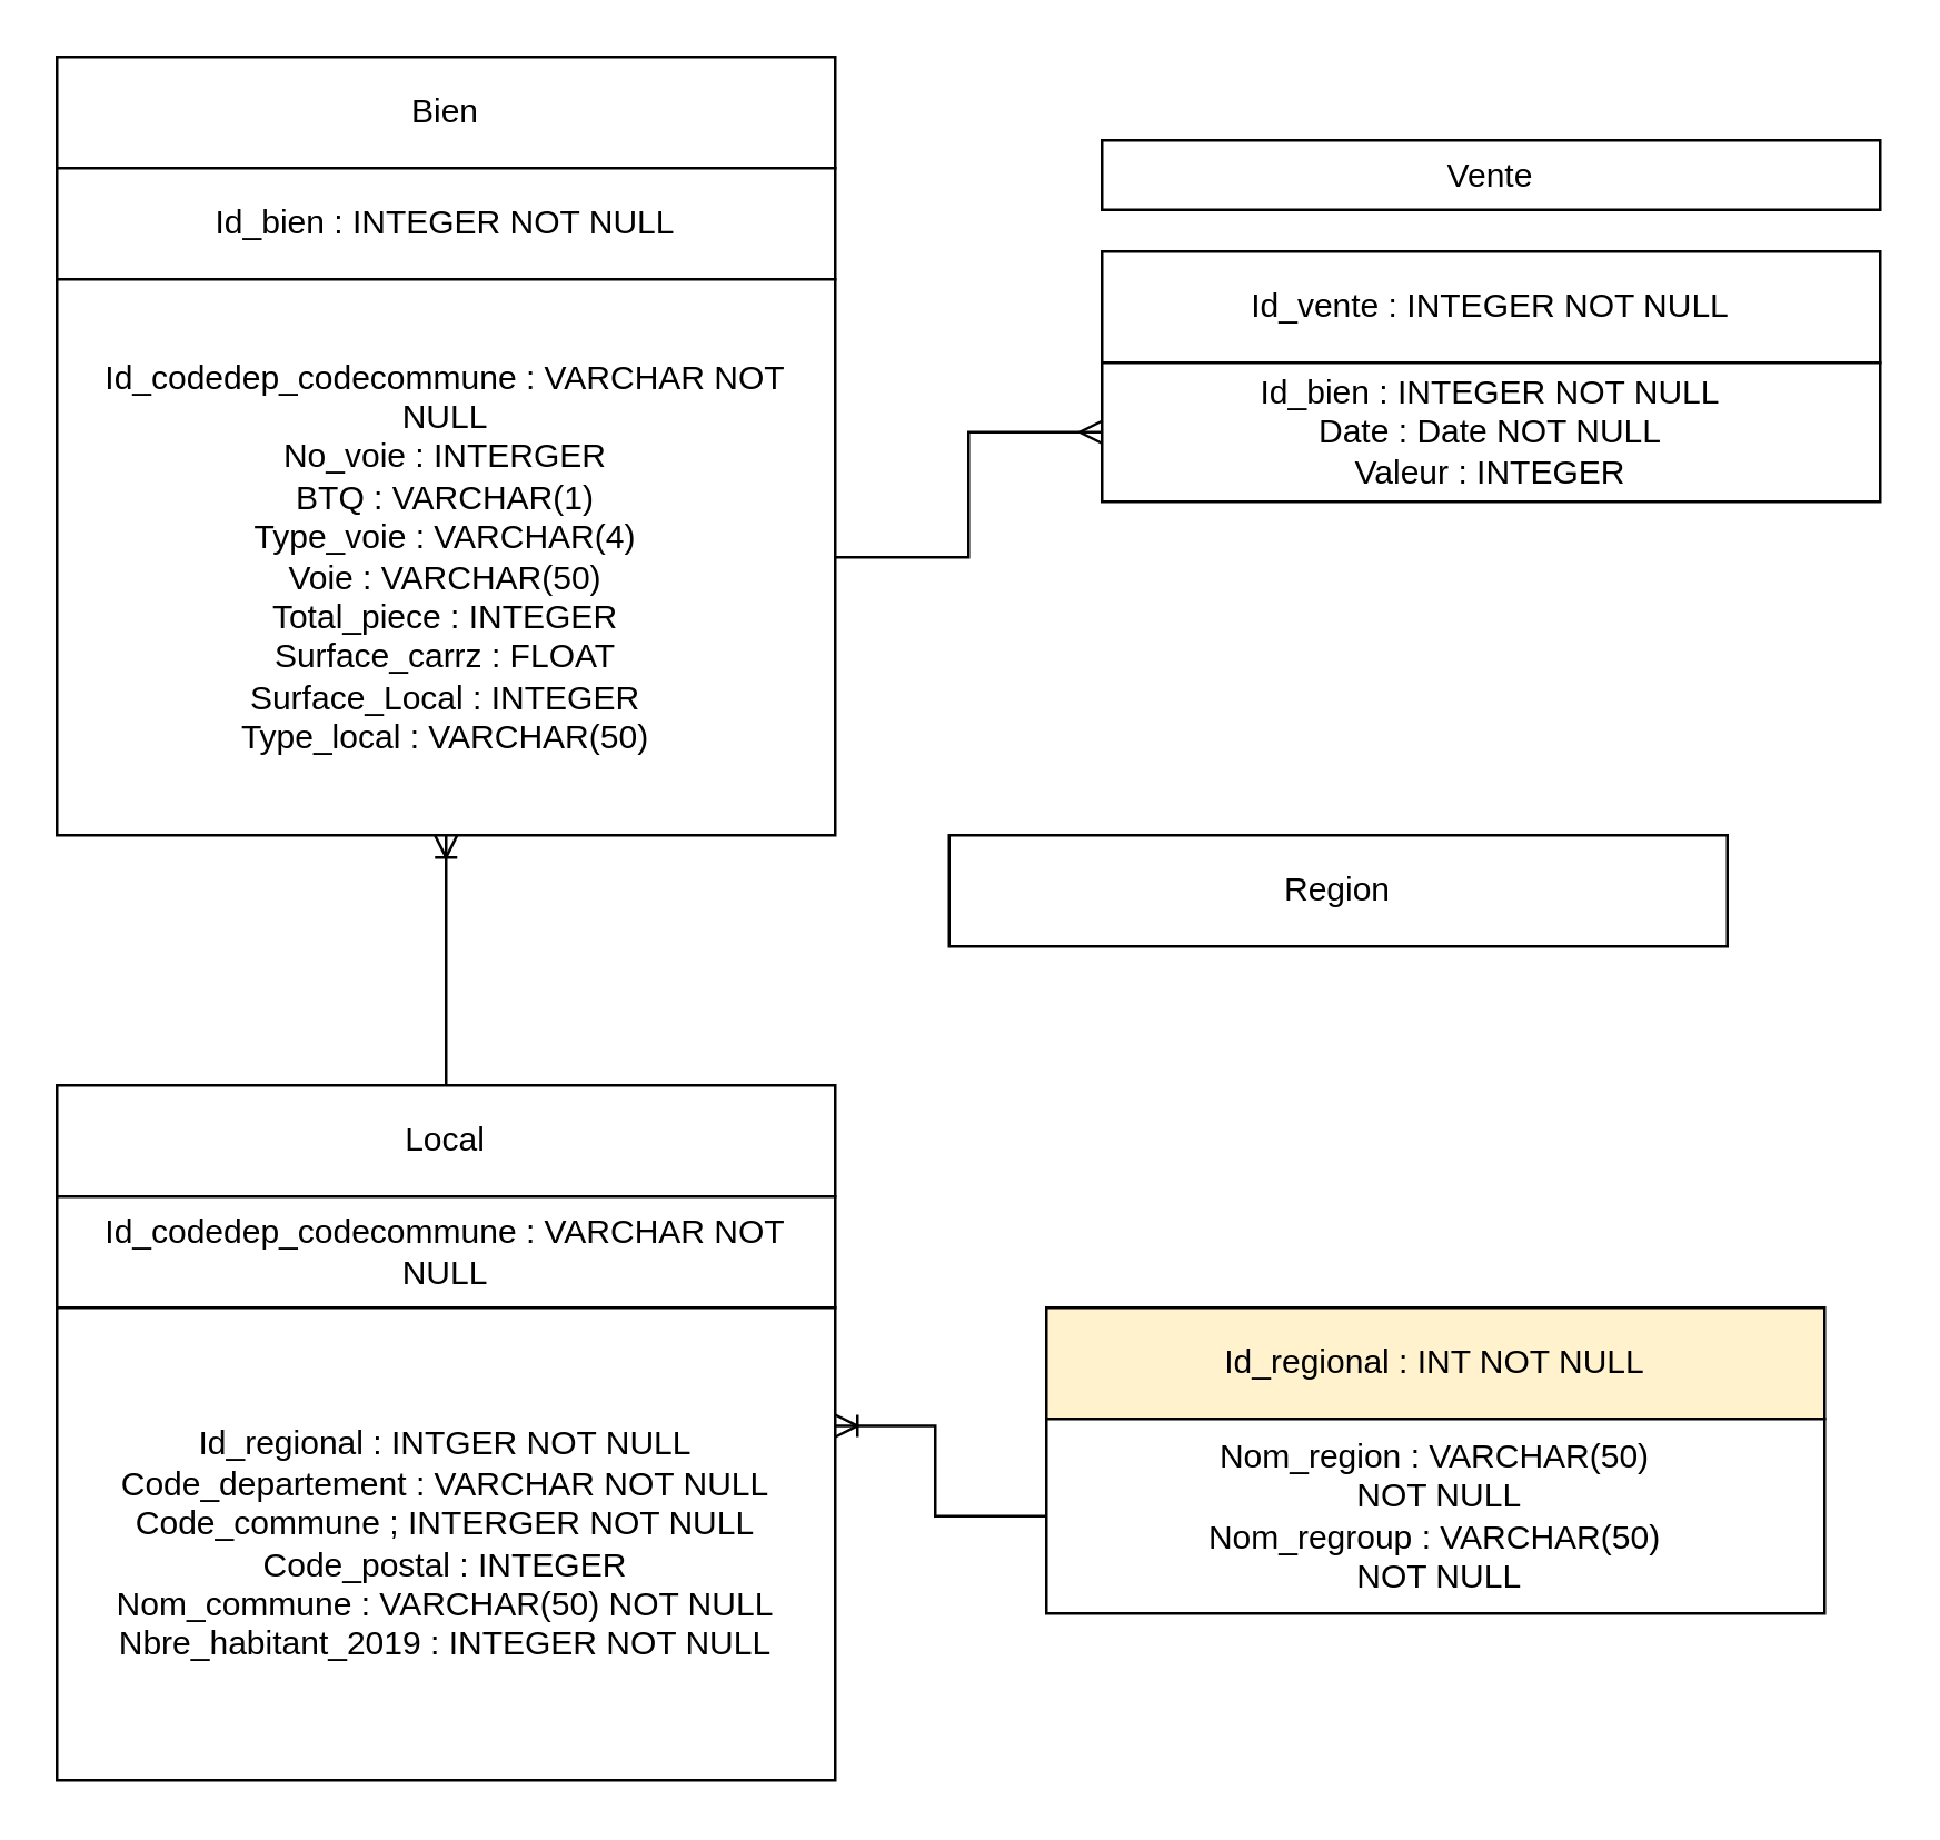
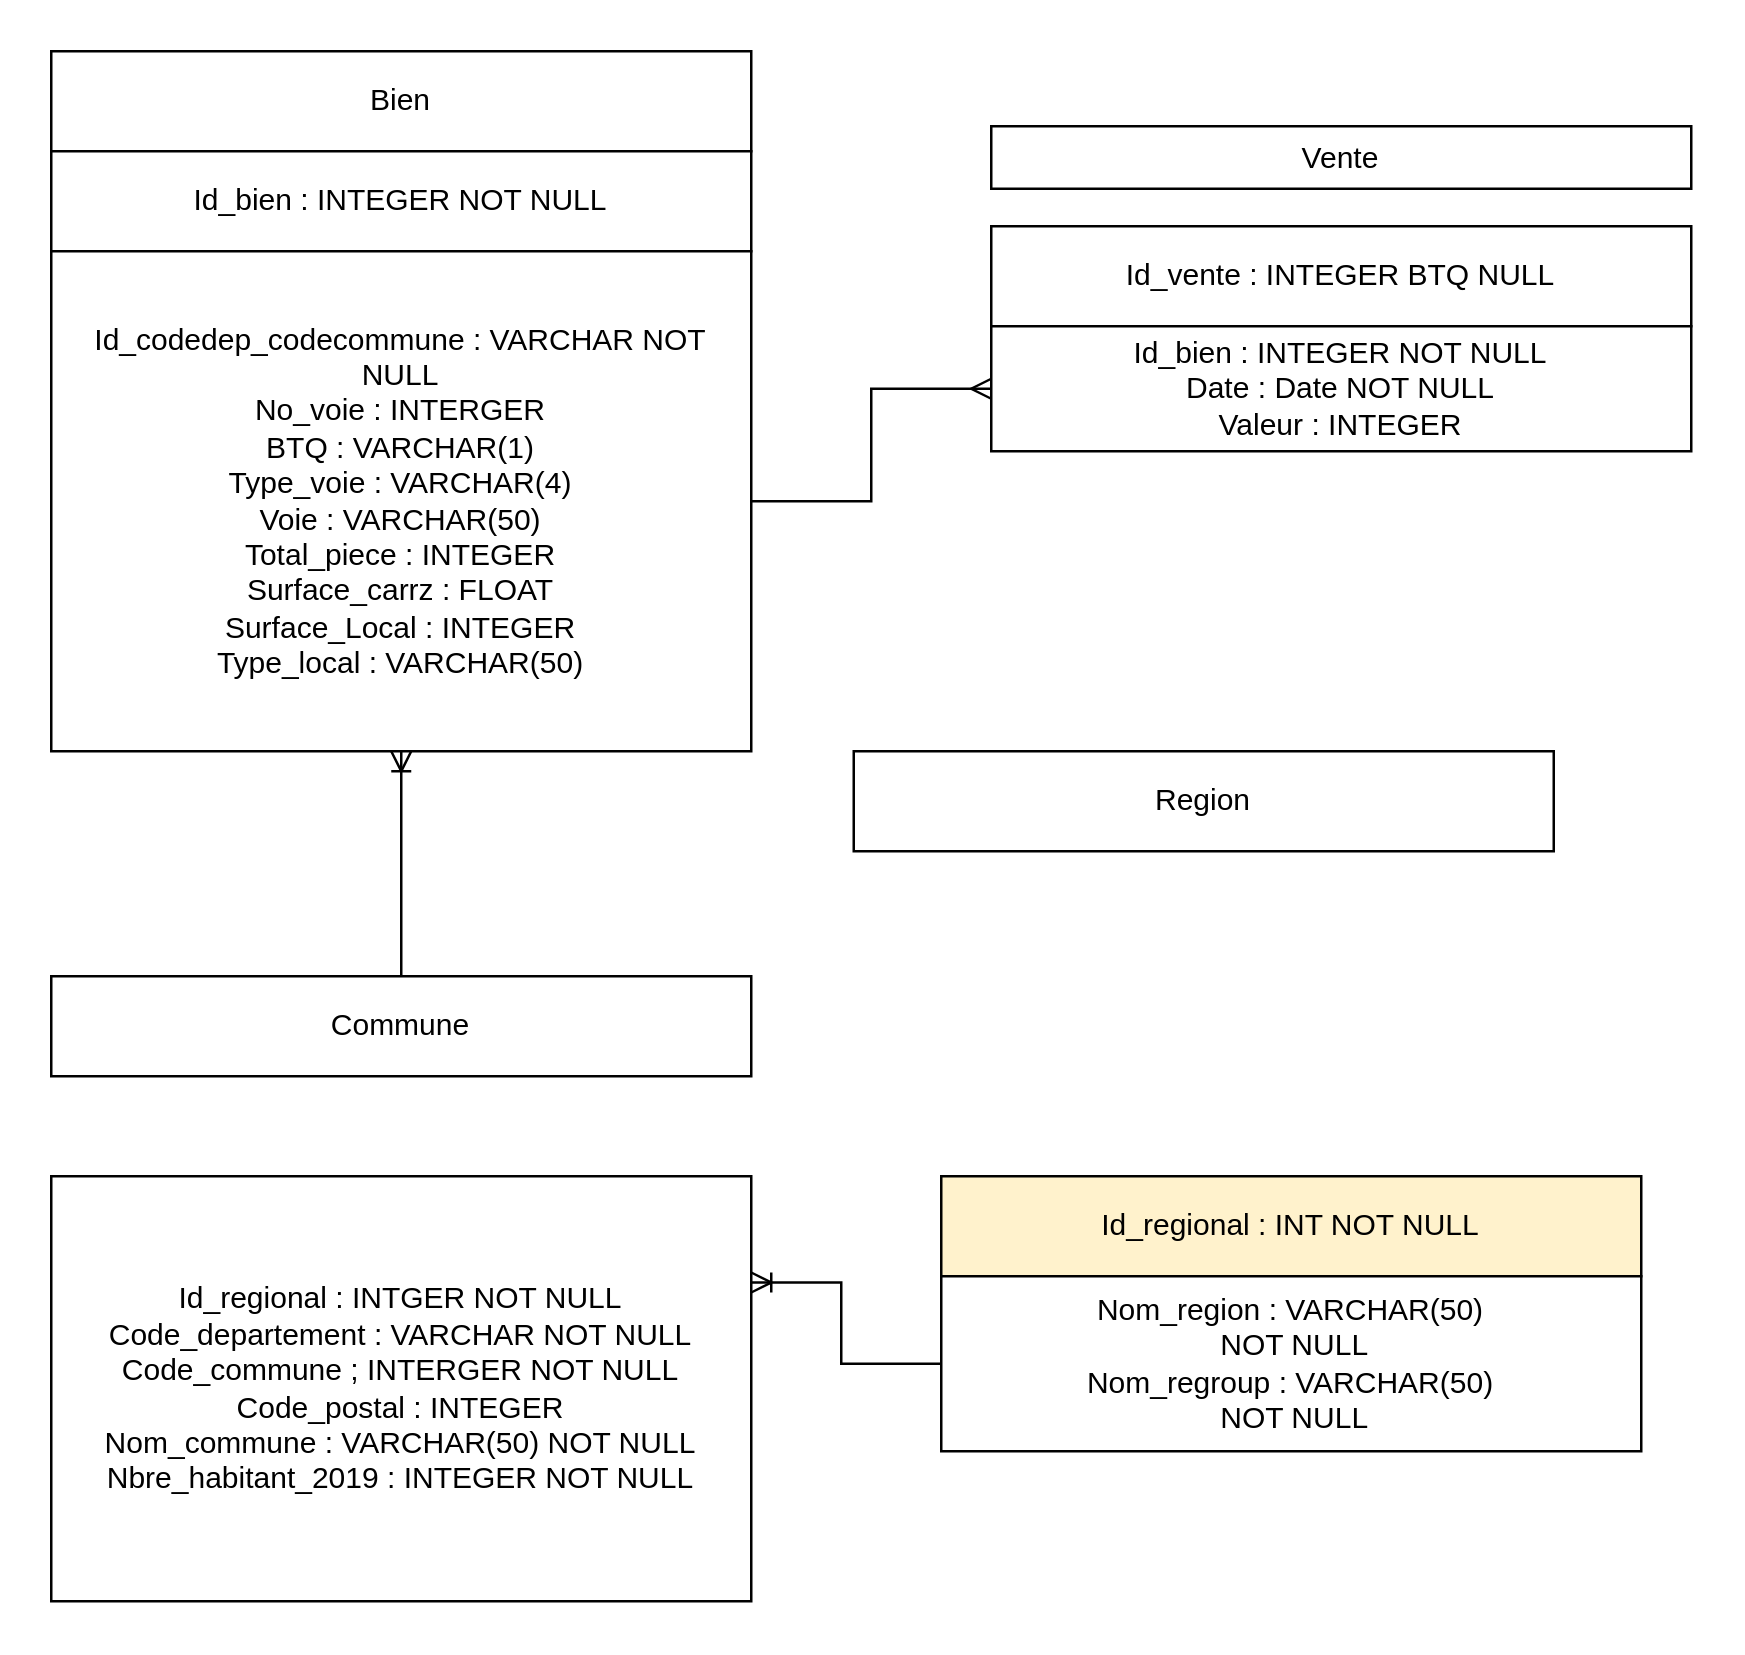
- <mxCell id="7" value="Id_vente : INTEGER NOT NULL" style="rounded=0;whiteSpace=wrap;html=1;" parent="1" vertex="1"><mxGeometry x="396" y="90" width="280" height="40" as="geometry" /></mxCell>
+ <mxCell id="7" value="Id_vente : INTEGER BTQ NULL" style="rounded=0;whiteSpace=wrap;html=1;" parent="1" vertex="1"><mxGeometry x="396" y="90" width="280" height="40" as="geometry" /></mxCell>
- <mxCell id="10" value="Local" style="rounded=0;whiteSpace=wrap;html=1;" parent="1" vertex="1"><mxGeometry x="20" y="390" width="280" height="40" as="geometry" /></mxCell>
+ <mxCell id="10" value="Commune" style="rounded=0;whiteSpace=wrap;html=1;" parent="1" vertex="1"><mxGeometry x="20" y="390" width="280" height="40" as="geometry" /></mxCell>
- <mxCell id="11" value="Id_codedep_codecommune : VARCHAR NOT NULL" style="rounded=0;whiteSpace=wrap;html=1;" parent="1" vertex="1"><mxGeometry x="20" y="430" width="280" height="40" as="geometry" /></mxCell>
